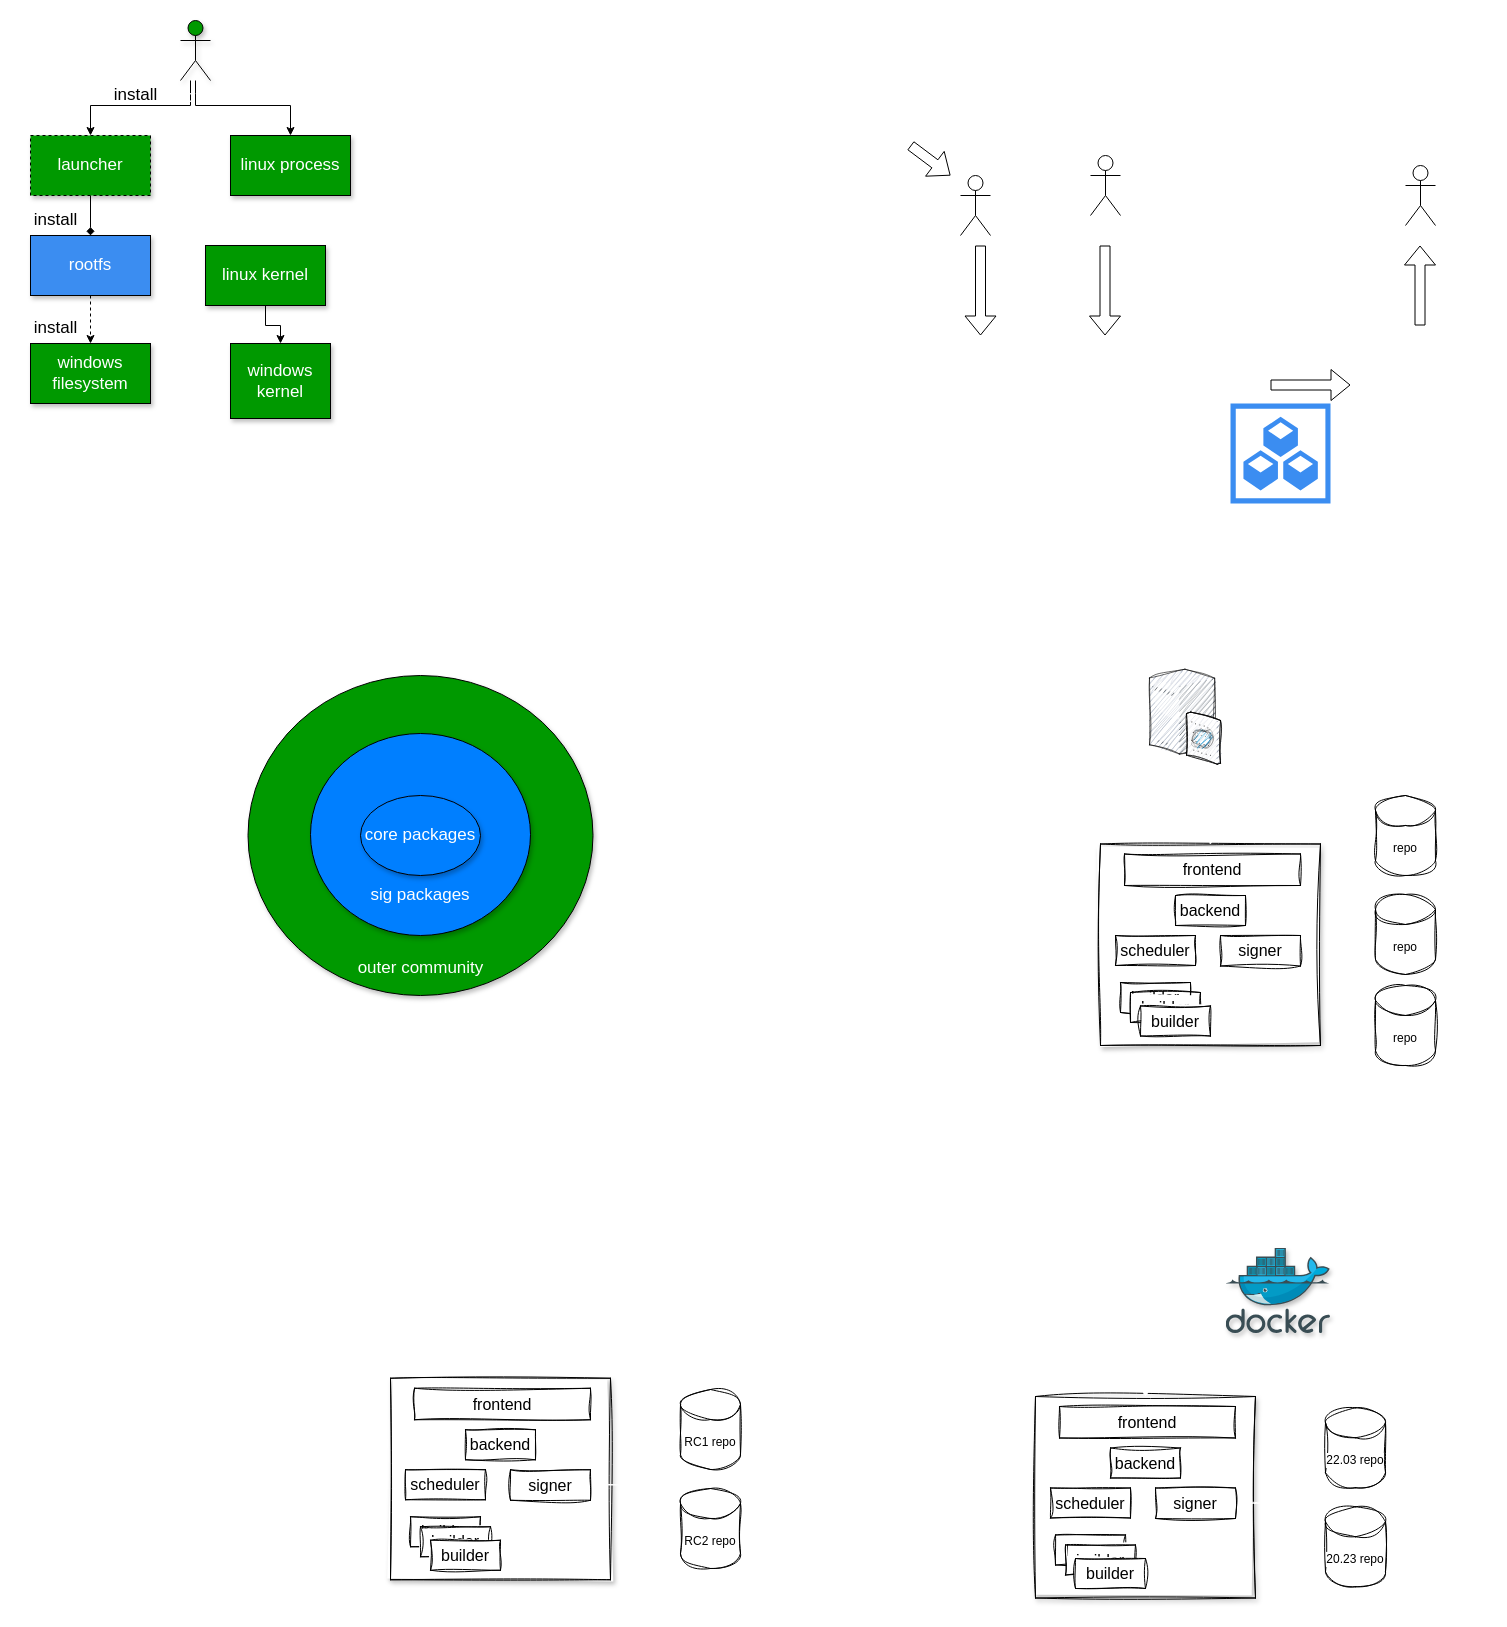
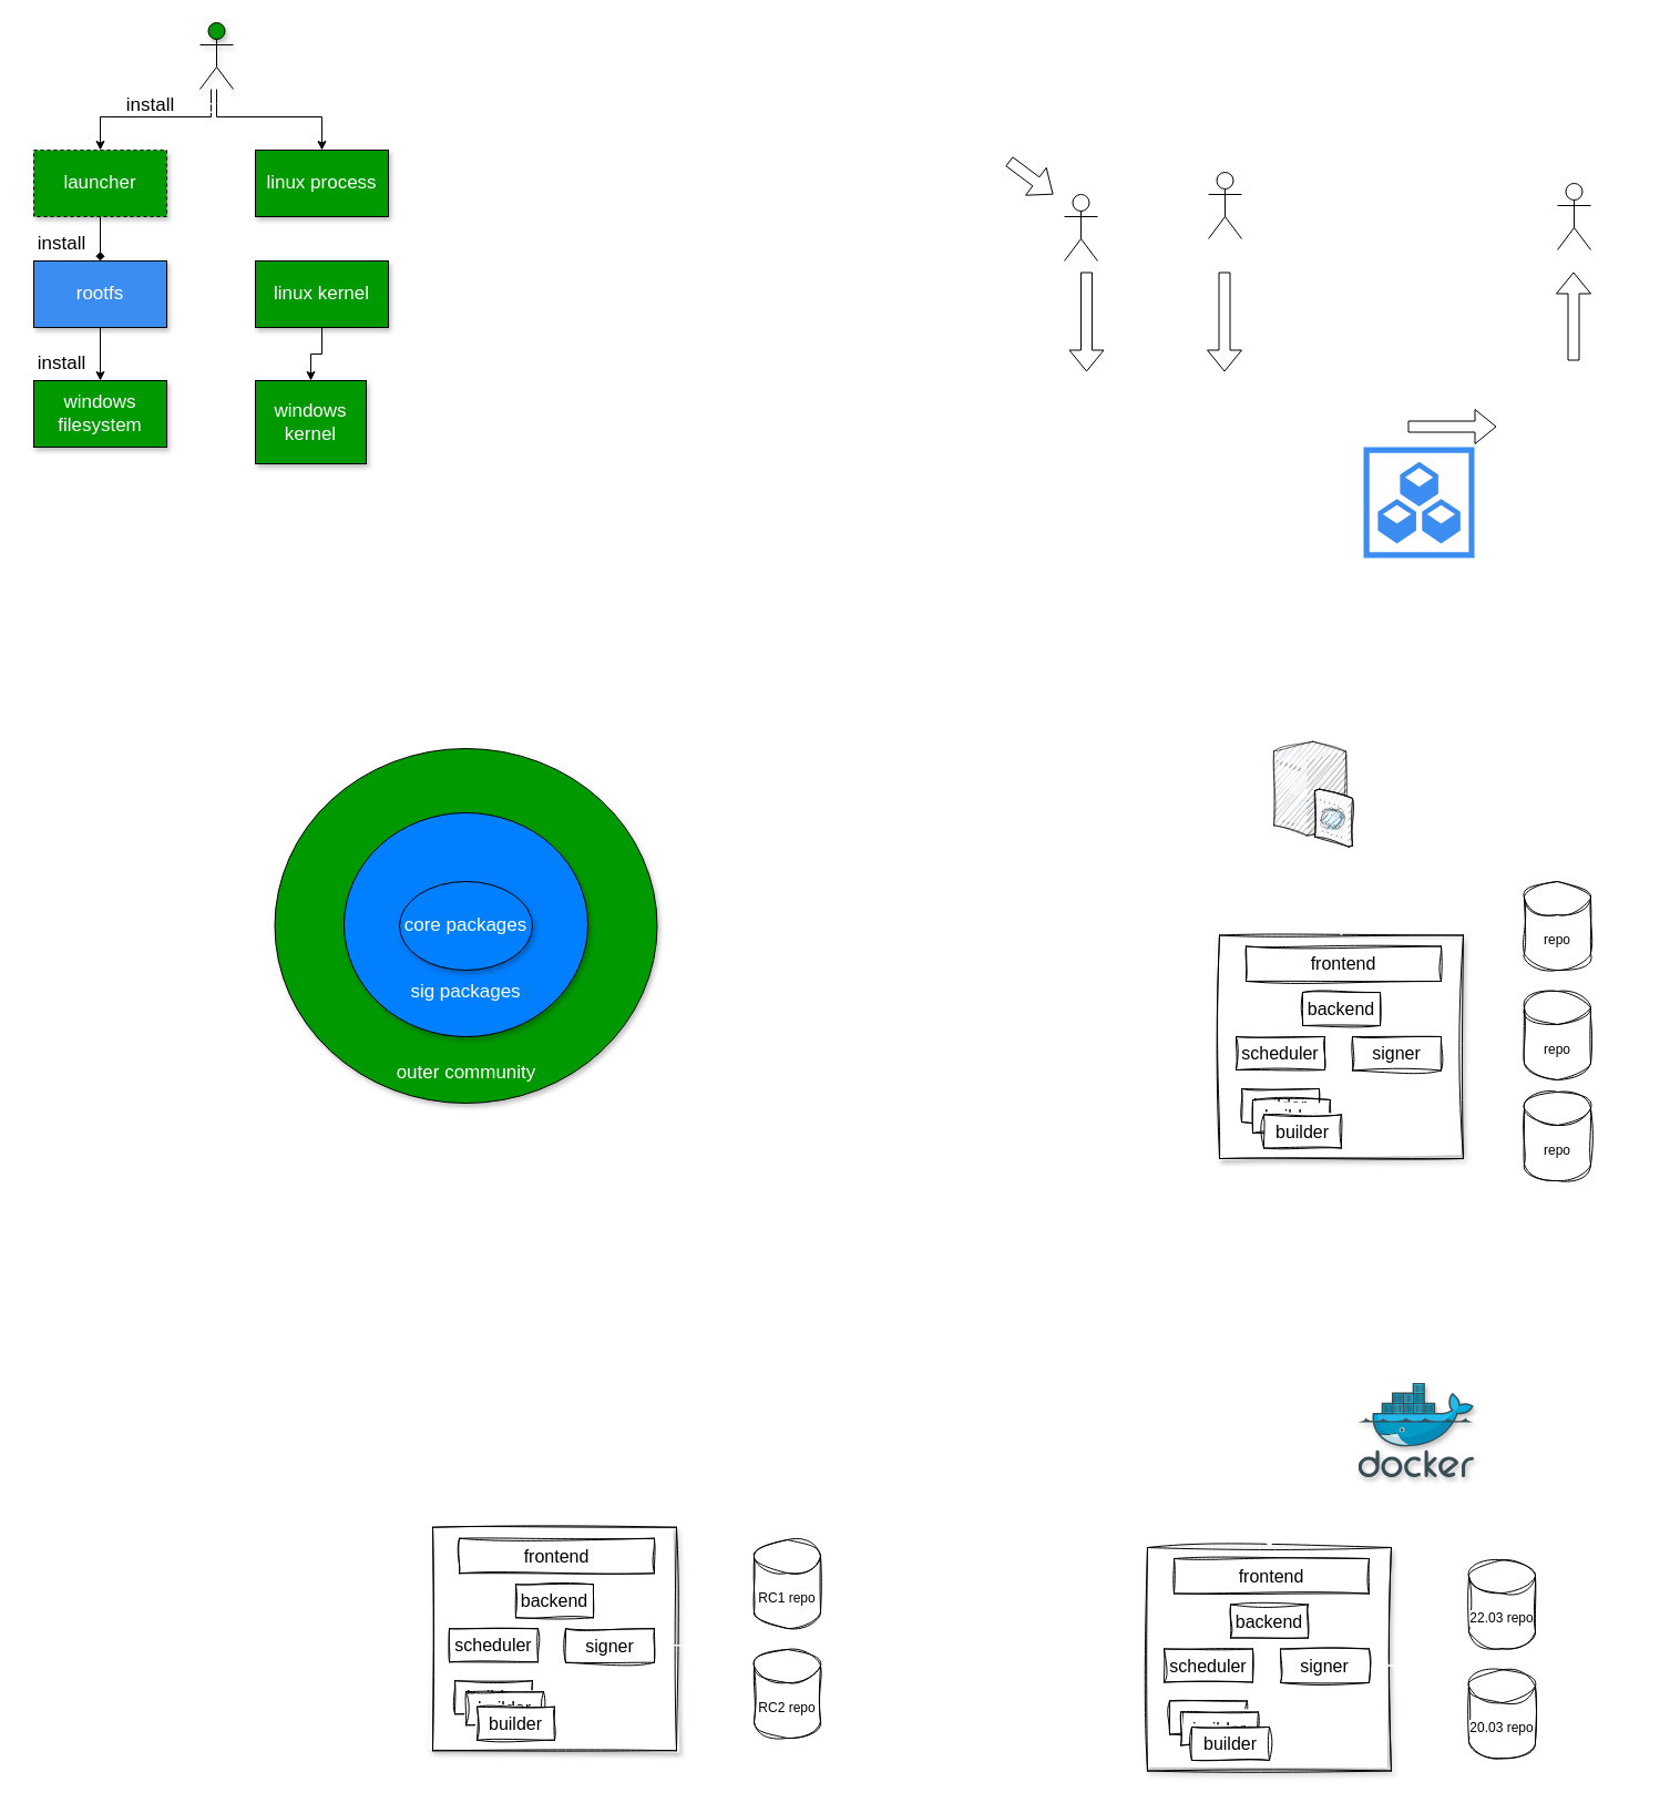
- <mxCell id="79" value="linux kernel" style="rounded=0;whiteSpace=wrap;html=1;shadow=1;labelBackgroundColor=none;labelBorderColor=none;sketch=0;fontSize=17;fontColor=#FFFFFF;fillColor=#009900;" vertex="1" parent="1"><mxGeometry x="205" y="245" width="120" height="60" as="geometry" /></mxCell>
+ <mxCell id="79" value="linux kernel" style="rounded=0;whiteSpace=wrap;html=1;shadow=1;labelBackgroundColor=none;labelBorderColor=none;sketch=0;fontSize=17;fontColor=#FFFFFF;fillColor=#009900;" vertex="1" parent="1"><mxGeometry x="230" y="235" width="120" height="60" as="geometry" /></mxCell>
- <mxCell id="88" style="edgeStyle=orthogonalEdgeStyle;rounded=0;orthogonalLoop=1;jettySize=auto;html=1;fontSize=17;fontColor=#000000;dashed=1;" edge="1" parent="1" source="89" target="91"><mxGeometry relative="1" as="geometry" /></mxCell>
+ <mxCell id="88" style="edgeStyle=orthogonalEdgeStyle;rounded=0;orthogonalLoop=1;jettySize=auto;html=1;fontSize=17;fontColor=#000000;" edge="1" parent="1" source="89" target="91"><mxGeometry relative="1" as="geometry" /></mxCell>
- <mxCell id="44" value="20.23 repo" style="shape=cylinder3;whiteSpace=wrap;html=1;boundedLbl=1;backgroundOutline=1;size=15;labelBackgroundColor=default;sketch=1;curveFitting=1;jiggle=2;" parent="1" vertex="1"><mxGeometry x="1325" y="1506.25" width="60" height="80" as="geometry" /></mxCell>
+ <mxCell id="44" value="20.03 repo" style="shape=cylinder3;whiteSpace=wrap;html=1;boundedLbl=1;backgroundOutline=1;size=15;labelBackgroundColor=default;sketch=1;curveFitting=1;jiggle=2;" parent="1" vertex="1"><mxGeometry x="1325" y="1506.25" width="60" height="80" as="geometry" /></mxCell>
